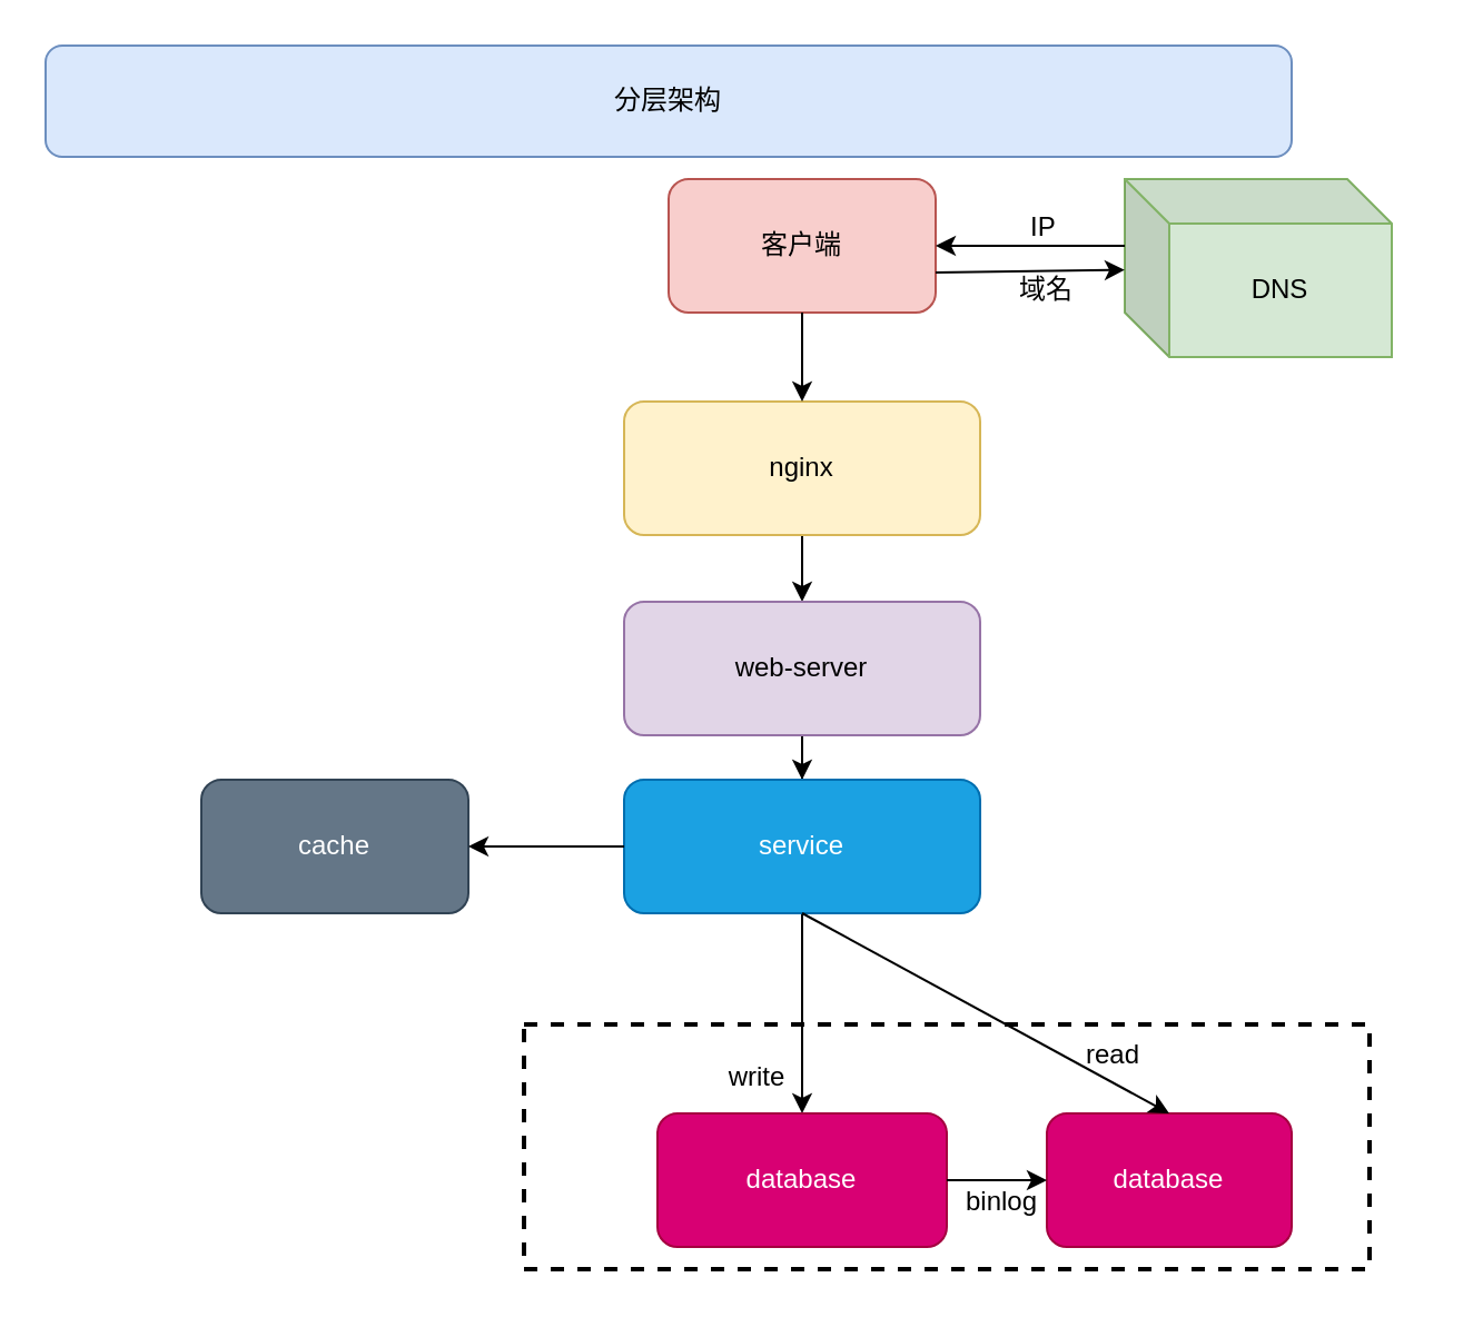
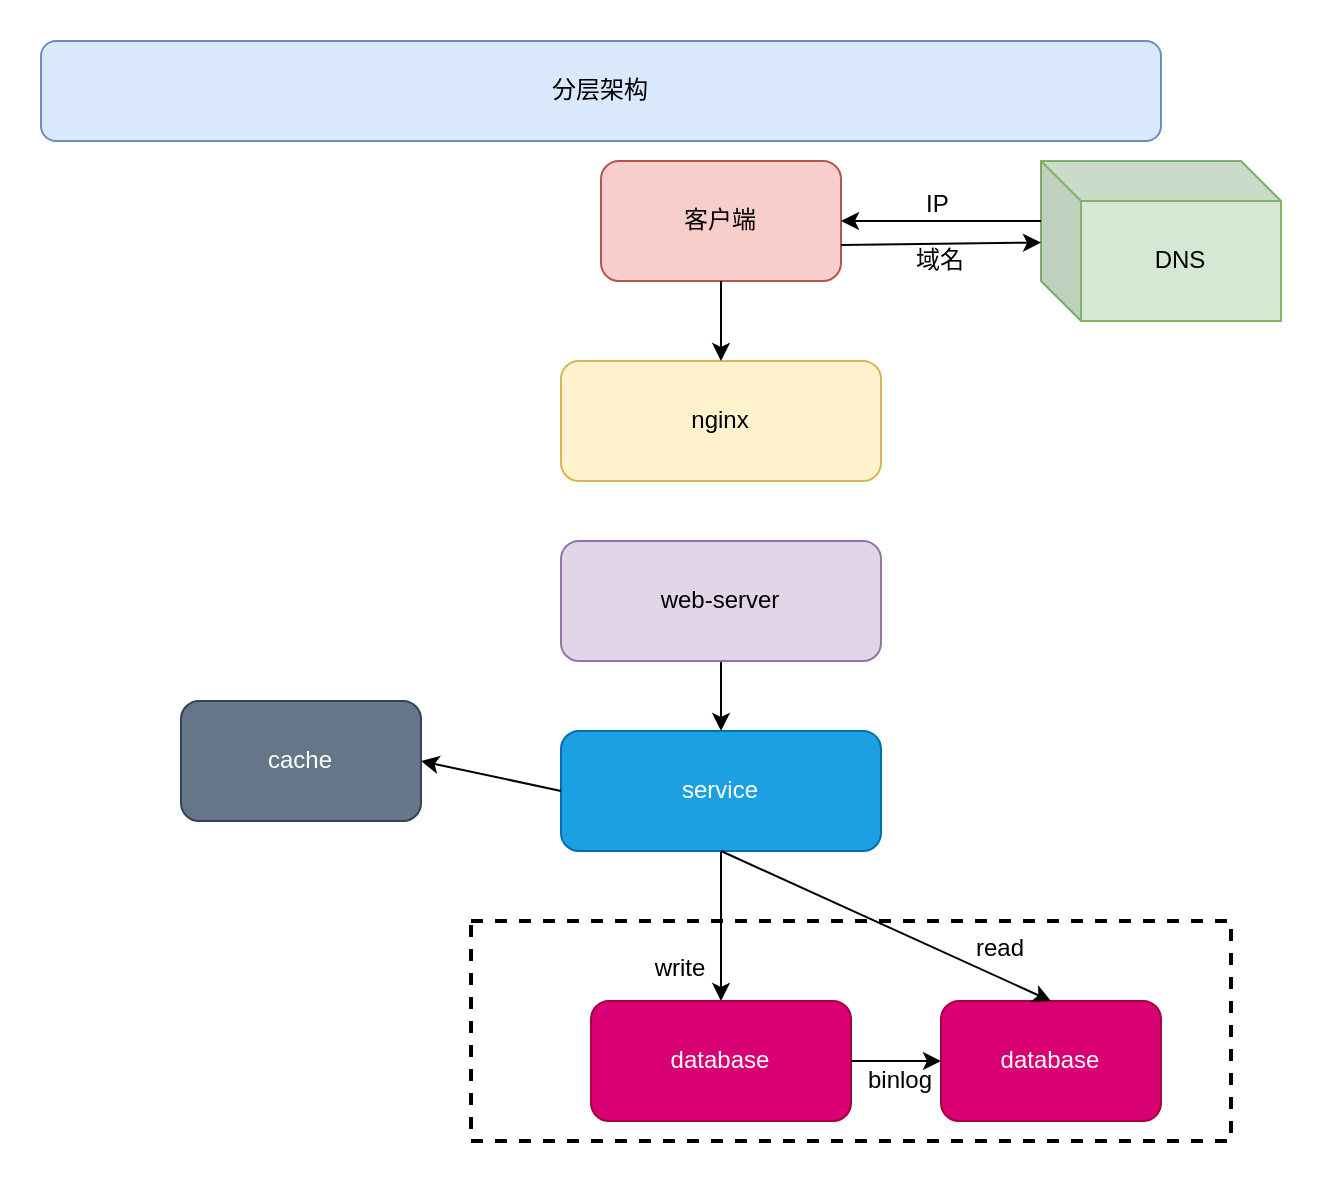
- <mxCell id="12" value="DNS" style="shape=cube;whiteSpace=wrap;html=1;boundedLbl=1;backgroundOutline=1;darkOpacity=0.05;darkOpacity2=0.1;fillColor=#d5e8d4;strokeColor=#82b366;" parent="1" vertex="1"><mxGeometry x="505" y="80" width="120" height="80" as="geometry" /></mxCell>
+ <mxCell id="12" value="DNS" style="shape=cube;whiteSpace=wrap;html=1;boundedLbl=1;backgroundOutline=1;darkOpacity=0.05;darkOpacity2=0.1;fillColor=#d5e8d4;strokeColor=#82b366;" parent="1" vertex="1"><mxGeometry x="520" y="80" width="120" height="80" as="geometry" /></mxCell>
- <mxCell id="4" value="" style="edgeStyle=orthogonalEdgeStyle;rounded=0;orthogonalLoop=1;jettySize=auto;html=1;" parent="1" source="5" target="7" edge="1"><mxGeometry relative="1" as="geometry" /></mxCell>
- <mxCell id="9" value="service" style="rounded=1;whiteSpace=wrap;html=1;fillColor=#1ba1e2;strokeColor=#006EAF;fontColor=#ffffff;" parent="1" vertex="1"><mxGeometry x="280" y="350" width="160" height="60" as="geometry" /></mxCell>
+ <mxCell id="9" value="service" style="rounded=1;whiteSpace=wrap;html=1;fillColor=#1ba1e2;strokeColor=#006EAF;fontColor=#ffffff;" parent="1" vertex="1"><mxGeometry x="280" y="365" width="160" height="60" as="geometry" /></mxCell>
